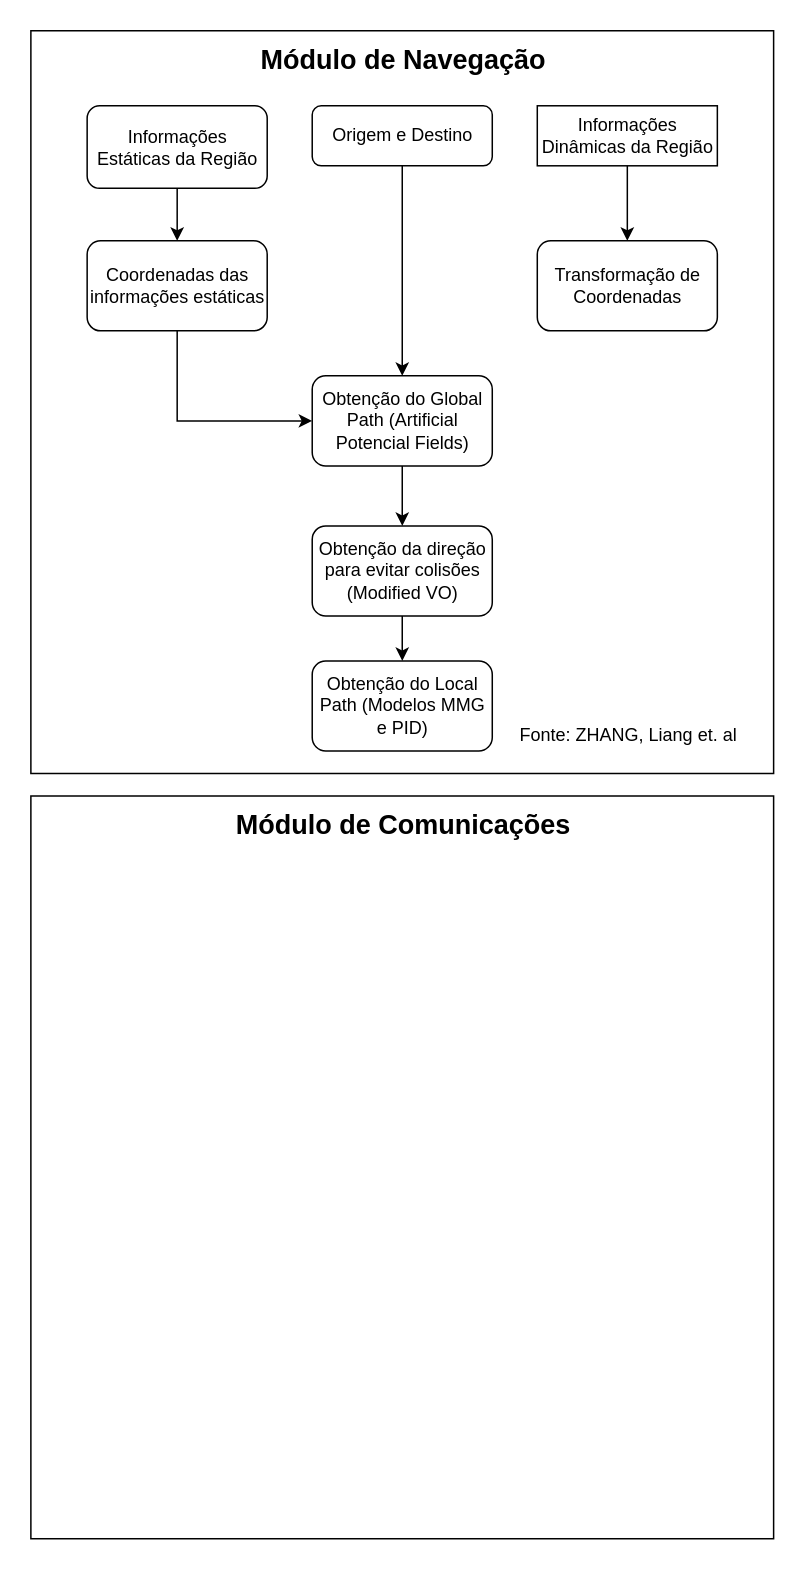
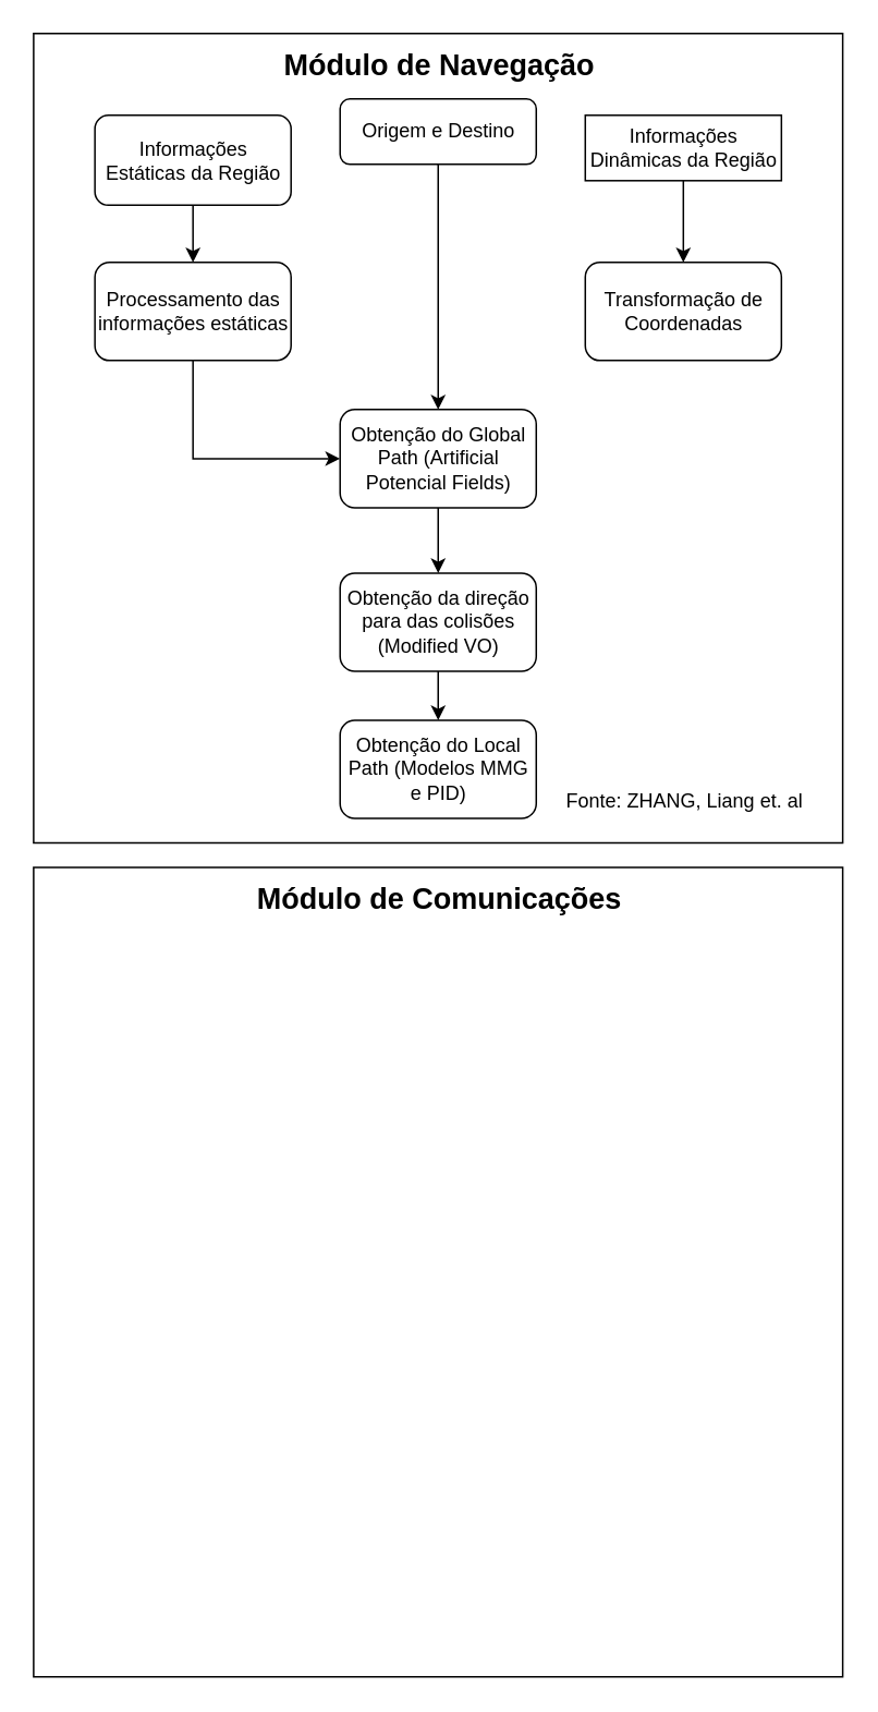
- <mxCell id="6" value="Origem e Destino" style="rounded=1;whiteSpace=wrap;html=1;" vertex="1" parent="1"><mxGeometry x="207.5" y="70" width="120" height="40" as="geometry" /></mxCell>
+ <mxCell id="6" value="Origem e Destino" style="rounded=1;whiteSpace=wrap;html=1;" vertex="1" parent="1"><mxGeometry x="207.5" y="60" width="120" height="40" as="geometry" /></mxCell>
- <mxCell id="10" value="Coordenadas das informações estáticas" style="rounded=1;whiteSpace=wrap;html=1;" vertex="1" parent="1"><mxGeometry x="57.5" y="160" width="120" height="60" as="geometry" /></mxCell>
+ <mxCell id="10" value="Processamento das informações estáticas" style="rounded=1;whiteSpace=wrap;html=1;" vertex="1" parent="1"><mxGeometry x="57.5" y="160" width="120" height="60" as="geometry" /></mxCell>
- <mxCell id="15" value="Obtenção da direção para evitar colisões (Modified VO)" style="rounded=1;whiteSpace=wrap;html=1;" vertex="1" parent="1"><mxGeometry x="207.5" y="350" width="120" height="60" as="geometry" /></mxCell>
+ <mxCell id="15" value="Obtenção da direção para das colisões (Modified VO)" style="rounded=1;whiteSpace=wrap;html=1;" vertex="1" parent="1"><mxGeometry x="207.5" y="350" width="120" height="60" as="geometry" /></mxCell>
